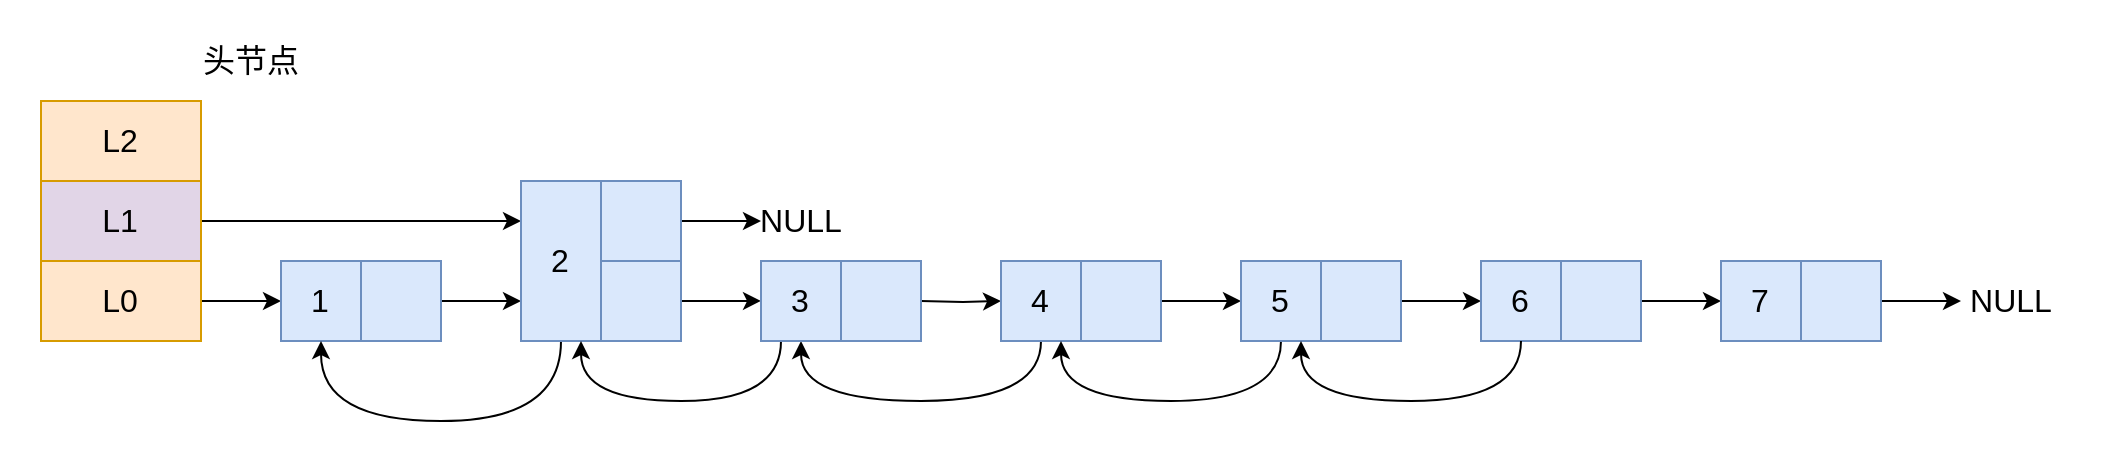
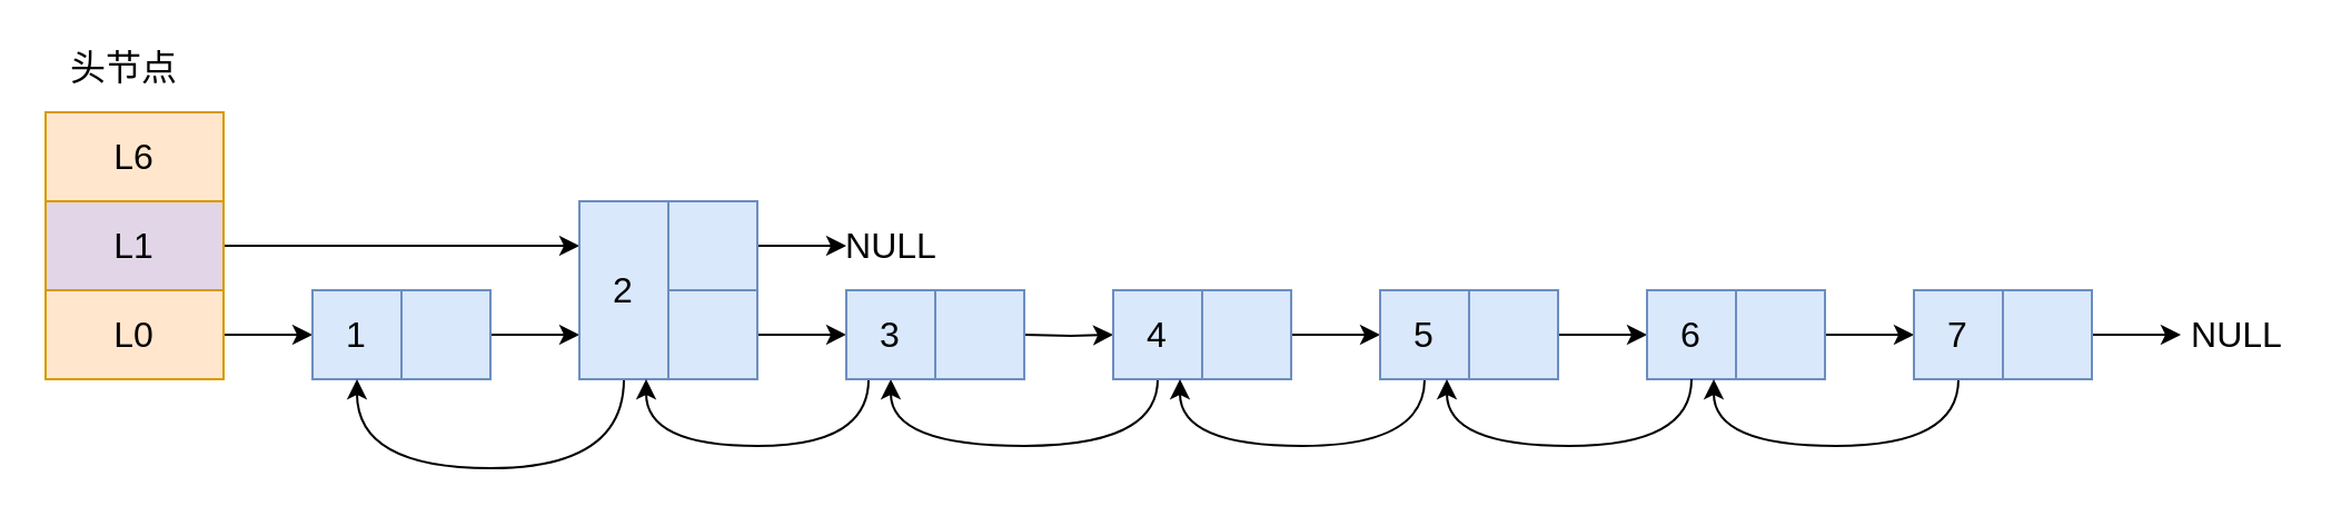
- <mxCell id="26" value="头节点" style="text;html=1;align=center;verticalAlign=middle;resizable=0;points=[];autosize=1;fontSize=16;" vertex="1" parent="1"><mxGeometry x="95" y="20" width="60" height="20" as="geometry" /></mxCell>
+ <mxCell id="26" value="头节点" style="text;html=1;align=center;verticalAlign=middle;resizable=0;points=[];autosize=1;fontSize=16;" vertex="1" parent="1"><mxGeometry x="25" y="20" width="60" height="20" as="geometry" /></mxCell>
- <mxCell id="2" value="L2" style="rounded=0;whiteSpace=wrap;html=1;fillColor=#ffe6cc;strokeColor=#d79b00;fontSize=16;" vertex="1" parent="1"><mxGeometry x="20" y="50" width="80" height="40" as="geometry" /></mxCell>
+ <mxCell id="2" value="L6" style="rounded=0;whiteSpace=wrap;html=1;fillColor=#ffe6cc;strokeColor=#d79b00;fontSize=16;" vertex="1" parent="1"><mxGeometry x="20" y="50" width="80" height="40" as="geometry" /></mxCell>
+ <mxCell id="32" style="edgeStyle=orthogonalEdgeStyle;curved=1;rounded=0;orthogonalLoop=1;jettySize=auto;html=1;entryX=0.75;entryY=1;entryDx=0;entryDy=0;fontSize=16;" edge="1" parent="1" source="33" target="29"><mxGeometry relative="1" as="geometry"><Array as="points"><mxPoint x="880" y="200" /><mxPoint x="770" y="200" /></Array></mxGeometry></mxCell>
